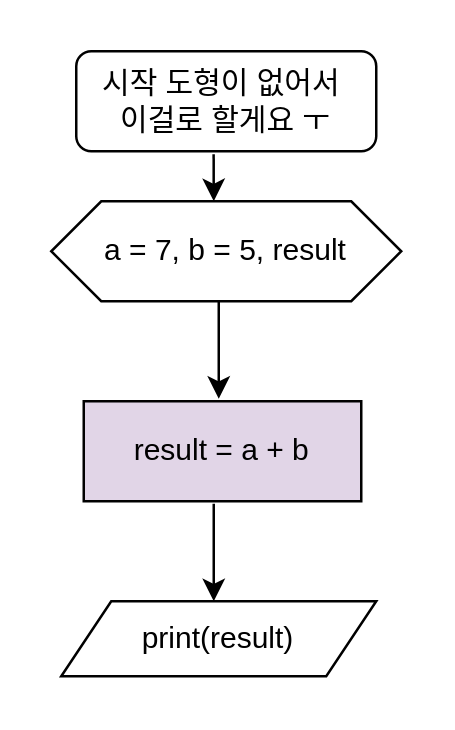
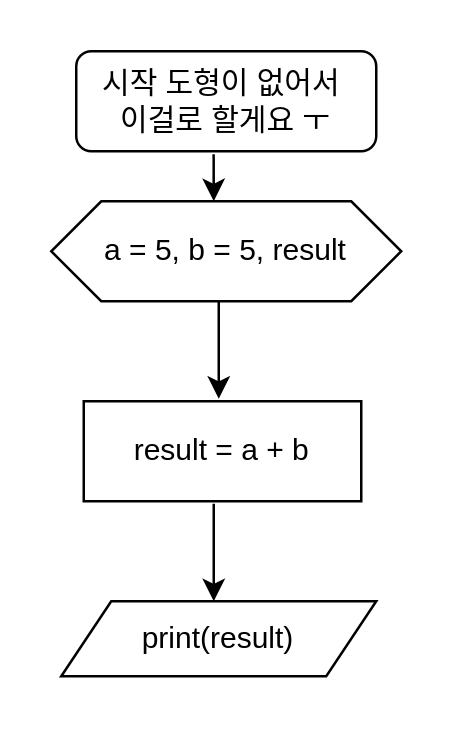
- <mxCell id="4" value="a = 7, b = 5, result" style="shape=hexagon;perimeter=hexagonPerimeter2;whiteSpace=wrap;html=1;fixedSize=1;" vertex="1" parent="1"><mxGeometry x="20" y="80" width="140" height="40" as="geometry" /></mxCell>
+ <mxCell id="4" value="a = 5, b = 5, result" style="shape=hexagon;perimeter=hexagonPerimeter2;whiteSpace=wrap;html=1;fixedSize=1;" vertex="1" parent="1"><mxGeometry x="20" y="80" width="140" height="40" as="geometry" /></mxCell>
- <mxCell id="6" value="result = a + b" style="rounded=0;whiteSpace=wrap;html=1;fillColor=#e1d5e7;" vertex="1" parent="1"><mxGeometry x="33" y="160" width="111" height="40" as="geometry" /></mxCell>
+ <mxCell id="6" value="result = a + b" style="rounded=0;whiteSpace=wrap;html=1;" vertex="1" parent="1"><mxGeometry x="33" y="160" width="111" height="40" as="geometry" /></mxCell>
